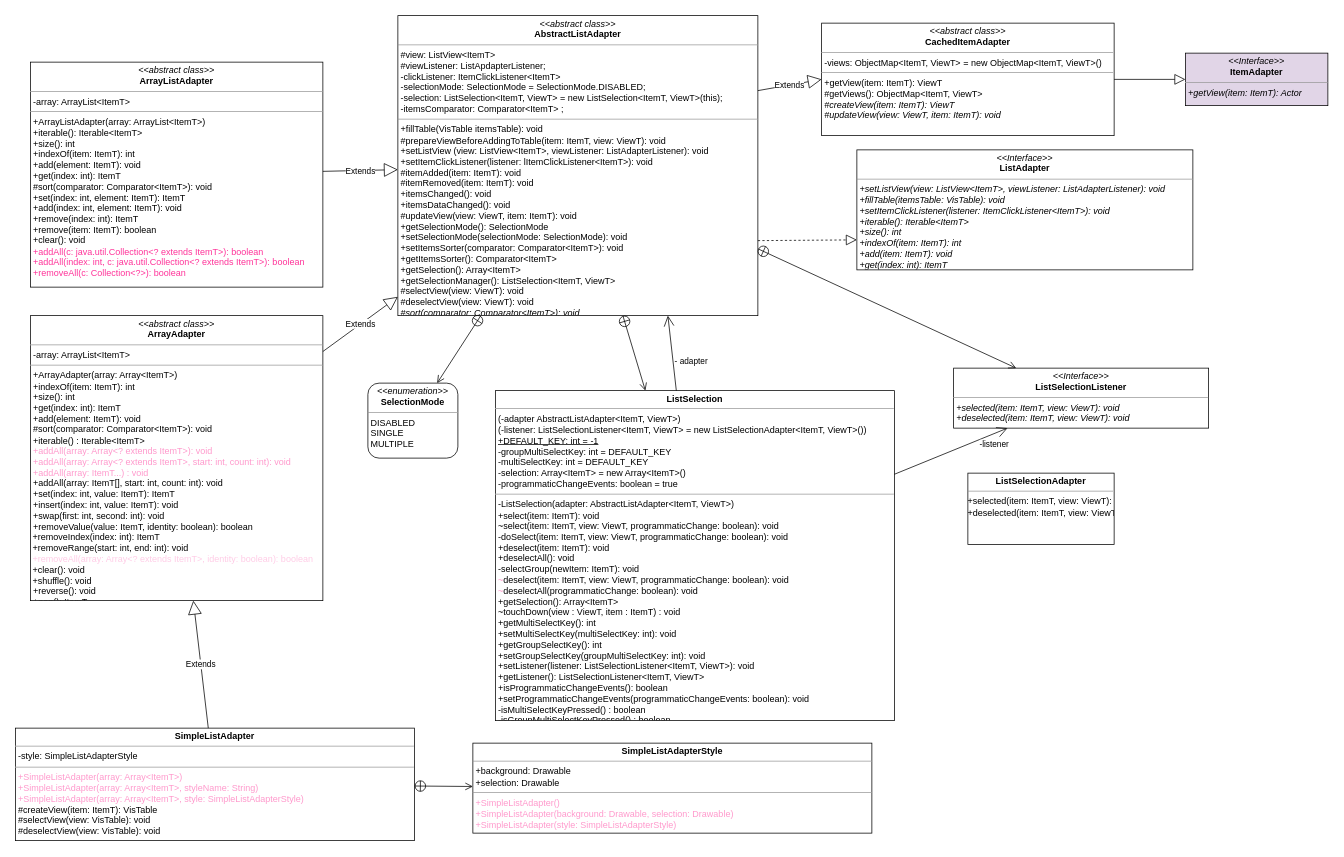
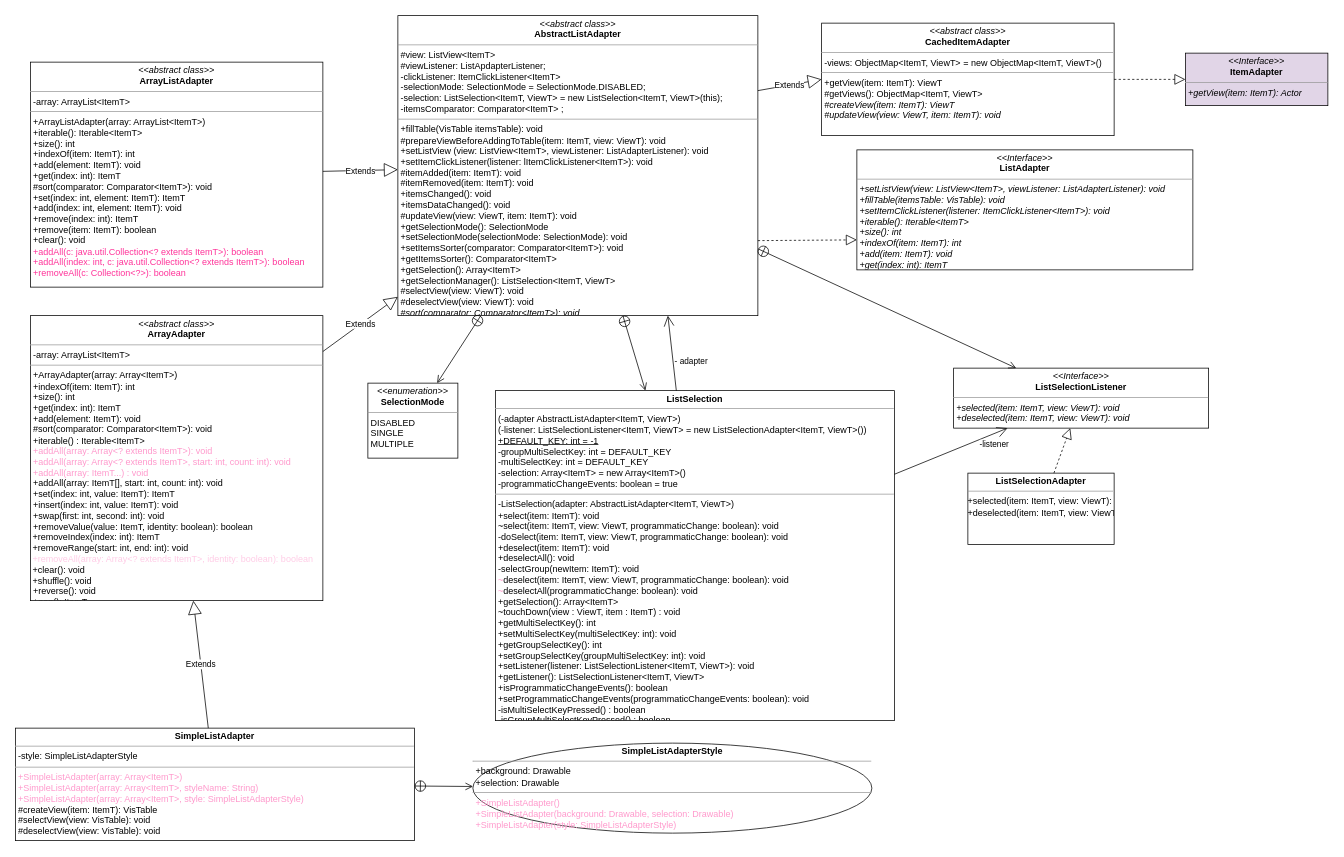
- <mxCell id="7" value="" style="endArrow=block;dashed=0;endFill=0;endSize=12;html=1;exitX=1;exitY=0.5;exitDx=0;exitDy=0;entryX=0;entryY=0.5;entryDx=0;entryDy=0;" edge="1" parent="1" source="3" target="4"><mxGeometry width="160" relative="1" as="geometry"><mxPoint x="1430" y="127" as="sourcePoint" /><mxPoint x="1590" y="127" as="targetPoint" /></mxGeometry></mxCell>
+ <mxCell id="7" value="" style="endArrow=block;dashed=1;endFill=0;endSize=12;html=1;exitX=1;exitY=0.5;exitDx=0;exitDy=0;entryX=0;entryY=0.5;entryDx=0;entryDy=0;" edge="1" parent="1" source="3" target="4"><mxGeometry width="160" relative="1" as="geometry"><mxPoint x="1430" y="127" as="sourcePoint" /><mxPoint x="1590" y="127" as="targetPoint" /></mxGeometry></mxCell>
- <mxCell id="17" value="&lt;p style=&quot;margin: 0px ; margin-top: 4px ; text-align: center&quot;&gt;&lt;i&gt;&amp;lt;&amp;lt;enumeration&amp;gt;&amp;gt;&lt;/i&gt;&lt;br&gt;&lt;b&gt;SelectionMode&lt;/b&gt;&lt;/p&gt;&lt;hr size=&quot;1&quot;&gt;&lt;p style=&quot;margin: 0px ; margin-left: 4px&quot;&gt;&lt;span style=&quot;font-size: 12px&quot;&gt;DISABLED&lt;/span&gt;&lt;br&gt;&lt;/p&gt;&lt;p style=&quot;margin: 0px ; margin-left: 4px&quot;&gt;&lt;span style=&quot;font-size: 12px&quot;&gt;SINGLE&lt;br&gt;MULTIPLE&lt;/span&gt;&lt;/p&gt;" style="verticalAlign=top;align=left;overflow=fill;fontSize=12;fontFamily=Helvetica;html=1;rounded=1;" vertex="1" parent="1"><mxGeometry x="490" y="510" width="120" height="100" as="geometry" /></mxCell>
+ <mxCell id="17" value="&lt;p style=&quot;margin: 0px ; margin-top: 4px ; text-align: center&quot;&gt;&lt;i&gt;&amp;lt;&amp;lt;enumeration&amp;gt;&amp;gt;&lt;/i&gt;&lt;br&gt;&lt;b&gt;SelectionMode&lt;/b&gt;&lt;/p&gt;&lt;hr size=&quot;1&quot;&gt;&lt;p style=&quot;margin: 0px ; margin-left: 4px&quot;&gt;&lt;span style=&quot;font-size: 12px&quot;&gt;DISABLED&lt;/span&gt;&lt;br&gt;&lt;/p&gt;&lt;p style=&quot;margin: 0px ; margin-left: 4px&quot;&gt;&lt;span style=&quot;font-size: 12px&quot;&gt;SINGLE&lt;br&gt;MULTIPLE&lt;/span&gt;&lt;/p&gt;" style="verticalAlign=top;align=left;overflow=fill;fontSize=12;fontFamily=Helvetica;html=1;" vertex="1" parent="1"><mxGeometry x="490" y="510" width="120" height="100" as="geometry" /></mxCell>
+ <mxCell id="26" value="" style="endArrow=block;dashed=1;endFill=0;endSize=12;html=1;fontFamily=Helvetica;fontColor=#000000;" edge="1" parent="1" source="25" target="23"><mxGeometry width="160" relative="1" as="geometry"><mxPoint x="1290" y="700" as="sourcePoint" /><mxPoint x="1450" y="700" as="targetPoint" /></mxGeometry></mxCell>
- <mxCell id="16" value="&lt;p style=&quot;margin: 0px ; margin-top: 4px ; text-align: center&quot;&gt;&lt;b&gt;SimpleListAdapterStyle&lt;/b&gt;&lt;/p&gt;&lt;hr size=&quot;1&quot;&gt;&lt;p style=&quot;margin: 0px ; margin-left: 4px&quot;&gt;+background: Drawable&lt;/p&gt;&lt;p style=&quot;margin: 0px ; margin-left: 4px&quot;&gt;+selection: Drawable&lt;/p&gt;&lt;hr size=&quot;1&quot;&gt;&lt;p style=&quot;margin: 0px ; margin-left: 4px&quot;&gt;&lt;font color=&quot;#ff99cc&quot;&gt;&lt;span style=&quot;font-size: 12px&quot;&gt;+SimpleListAdapter()&lt;/span&gt;&lt;/font&gt;&lt;/p&gt;&lt;p style=&quot;margin: 0px 0px 0px 4px&quot;&gt;&lt;font color=&quot;#ff99cc&quot;&gt;+SimpleListAdapter(background: Drawable, selection: Drawable)&lt;/font&gt;&lt;/p&gt;&lt;p style=&quot;margin: 0px 0px 0px 4px&quot;&gt;&lt;font color=&quot;#ff99cc&quot;&gt;+SimpleListAdapter(style: SimpleListAdapterStyle)&lt;/font&gt;&lt;/p&gt;&lt;div&gt;&lt;font color=&quot;#ff99cc&quot;&gt;&lt;br&gt;&lt;/font&gt;&lt;/div&gt;&lt;div&gt;&lt;font color=&quot;#ff99cc&quot;&gt;&lt;br&gt;&lt;/font&gt;&lt;/div&gt;" style="verticalAlign=top;align=left;overflow=fill;fontSize=12;fontFamily=Helvetica;html=1;" vertex="1" parent="1"><mxGeometry x="630" y="990" width="532" height="120" as="geometry" /></mxCell>
+ <mxCell id="16" value="&lt;p style=&quot;margin: 0px ; margin-top: 4px ; text-align: center&quot;&gt;&lt;b&gt;SimpleListAdapterStyle&lt;/b&gt;&lt;/p&gt;&lt;hr size=&quot;1&quot;&gt;&lt;p style=&quot;margin: 0px ; margin-left: 4px&quot;&gt;+background: Drawable&lt;/p&gt;&lt;p style=&quot;margin: 0px ; margin-left: 4px&quot;&gt;+selection: Drawable&lt;/p&gt;&lt;hr size=&quot;1&quot;&gt;&lt;p style=&quot;margin: 0px ; margin-left: 4px&quot;&gt;&lt;font color=&quot;#ff99cc&quot;&gt;&lt;span style=&quot;font-size: 12px&quot;&gt;+SimpleListAdapter()&lt;/span&gt;&lt;/font&gt;&lt;/p&gt;&lt;p style=&quot;margin: 0px 0px 0px 4px&quot;&gt;&lt;font color=&quot;#ff99cc&quot;&gt;+SimpleListAdapter(background: Drawable, selection: Drawable)&lt;/font&gt;&lt;/p&gt;&lt;p style=&quot;margin: 0px 0px 0px 4px&quot;&gt;&lt;font color=&quot;#ff99cc&quot;&gt;+SimpleListAdapter(style: SimpleListAdapterStyle)&lt;/font&gt;&lt;/p&gt;&lt;div&gt;&lt;font color=&quot;#ff99cc&quot;&gt;&lt;br&gt;&lt;/font&gt;&lt;/div&gt;&lt;div&gt;&lt;font color=&quot;#ff99cc&quot;&gt;&lt;br&gt;&lt;/font&gt;&lt;/div&gt;" style="ellipse;verticalAlign=top;align=left;overflow=fill;fontSize=12;fontFamily=Helvetica;html=1;" vertex="1" parent="1"><mxGeometry x="630" y="990" width="532" height="120" as="geometry" /></mxCell>
